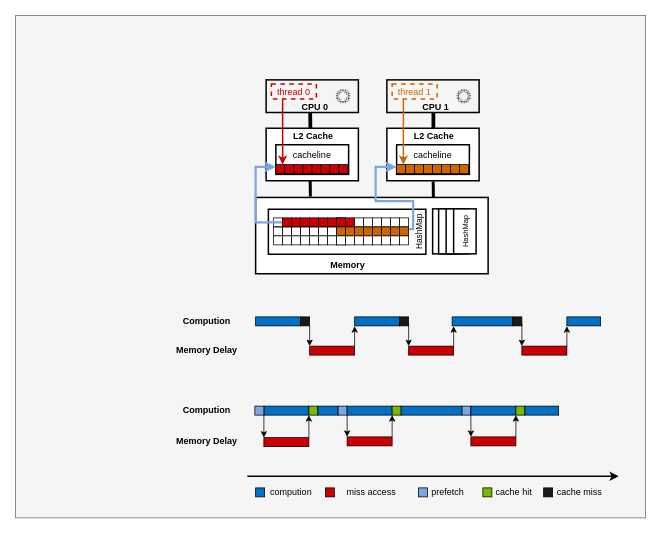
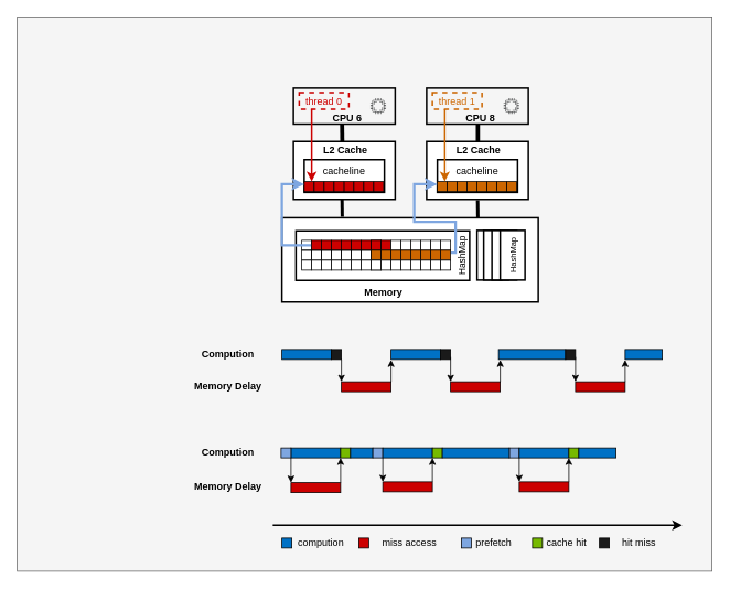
- <mxCell id="18" value="&lt;b&gt;CPU 0&lt;/b&gt;" style="text;html=1;strokeColor=none;fillColor=none;align=center;verticalAlign=middle;whiteSpace=wrap;rounded=0;" vertex="1" parent="1"><mxGeometry x="394" y="134.5" width="51" height="15" as="geometry" /></mxCell>
+ <mxCell id="18" value="&lt;b&gt;CPU 6&lt;/b&gt;" style="text;html=1;strokeColor=none;fillColor=none;align=center;verticalAlign=middle;whiteSpace=wrap;rounded=0;" vertex="1" parent="1"><mxGeometry x="394" y="134.5" width="51" height="15" as="geometry" /></mxCell>
- <mxCell id="35" value="&lt;b&gt;CPU 1&lt;/b&gt;" style="text;html=1;strokeColor=none;fillColor=none;align=center;verticalAlign=middle;whiteSpace=wrap;rounded=0;" vertex="1" parent="1"><mxGeometry x="555" y="134.5" width="51" height="15" as="geometry" /></mxCell>
+ <mxCell id="35" value="&lt;b&gt;CPU 8&lt;/b&gt;" style="text;html=1;strokeColor=none;fillColor=none;align=center;verticalAlign=middle;whiteSpace=wrap;rounded=0;" vertex="1" parent="1"><mxGeometry x="555" y="134.5" width="51" height="15" as="geometry" /></mxCell>
- <mxCell id="149" value="cache miss" style="text;html=1;strokeColor=none;fillColor=none;align=center;verticalAlign=middle;whiteSpace=wrap;rounded=0;" vertex="1" parent="1"><mxGeometry x="733" y="646.5" width="78" height="19" as="geometry" /></mxCell>
+ <mxCell id="149" value="hit miss" style="text;html=1;strokeColor=none;fillColor=none;align=center;verticalAlign=middle;whiteSpace=wrap;rounded=0;" vertex="1" parent="1"><mxGeometry x="733" y="646.5" width="78" height="19" as="geometry" /></mxCell>
